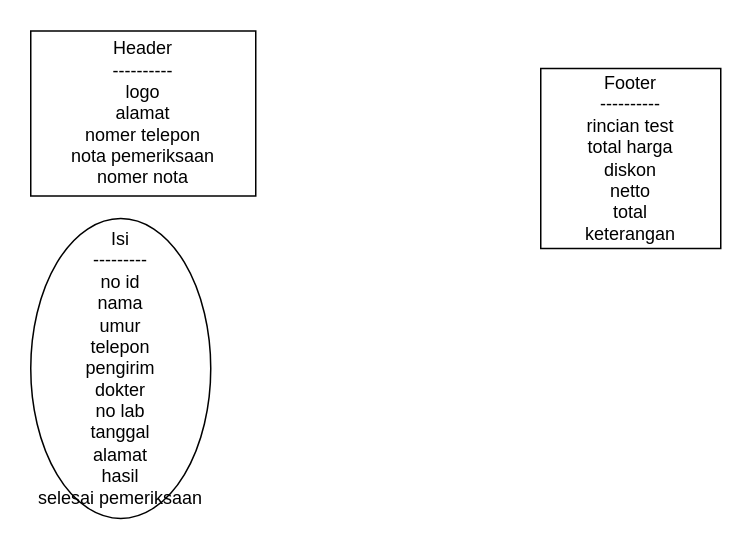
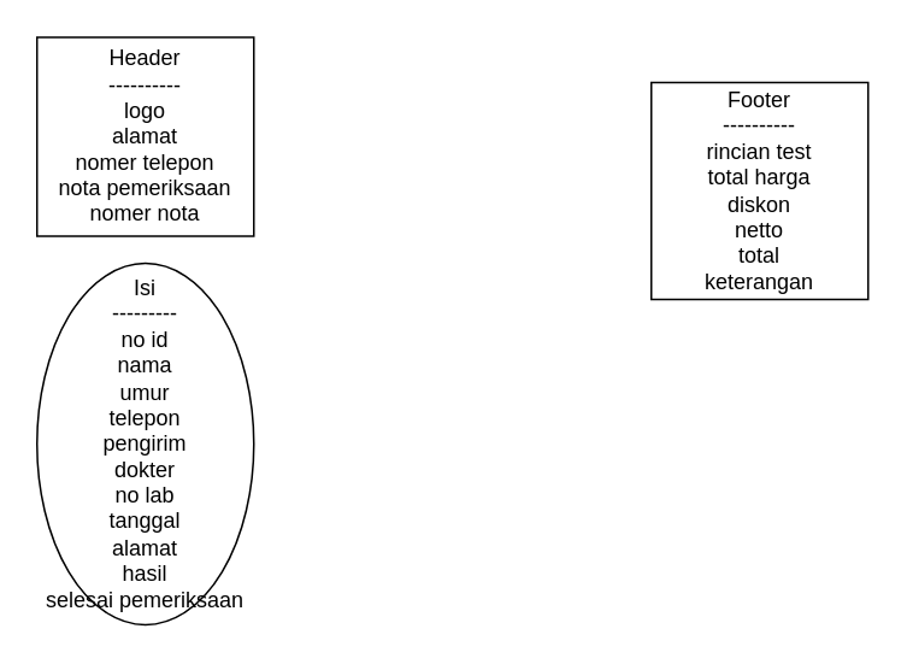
- <mxCell id="2" value="Header&lt;br&gt;----------&lt;br&gt;logo&lt;br&gt;alamat&lt;br&gt;nomer telepon&lt;br&gt;nota pemeriksaan&lt;br&gt;nomer nota" style="rounded=0;whiteSpace=wrap;html=1;" parent="1" vertex="1"><mxGeometry x="20" y="20" width="150" height="110" as="geometry" /></mxCell>
+ <mxCell id="2" value="Header&lt;br&gt;----------&lt;br&gt;logo&lt;br&gt;alamat&lt;br&gt;nomer telepon&lt;br&gt;nota pemeriksaan&lt;br&gt;nomer nota" style="rounded=0;whiteSpace=wrap;html=1;" parent="1" vertex="1"><mxGeometry x="20" y="20" width="120" height="110" as="geometry" /></mxCell>
